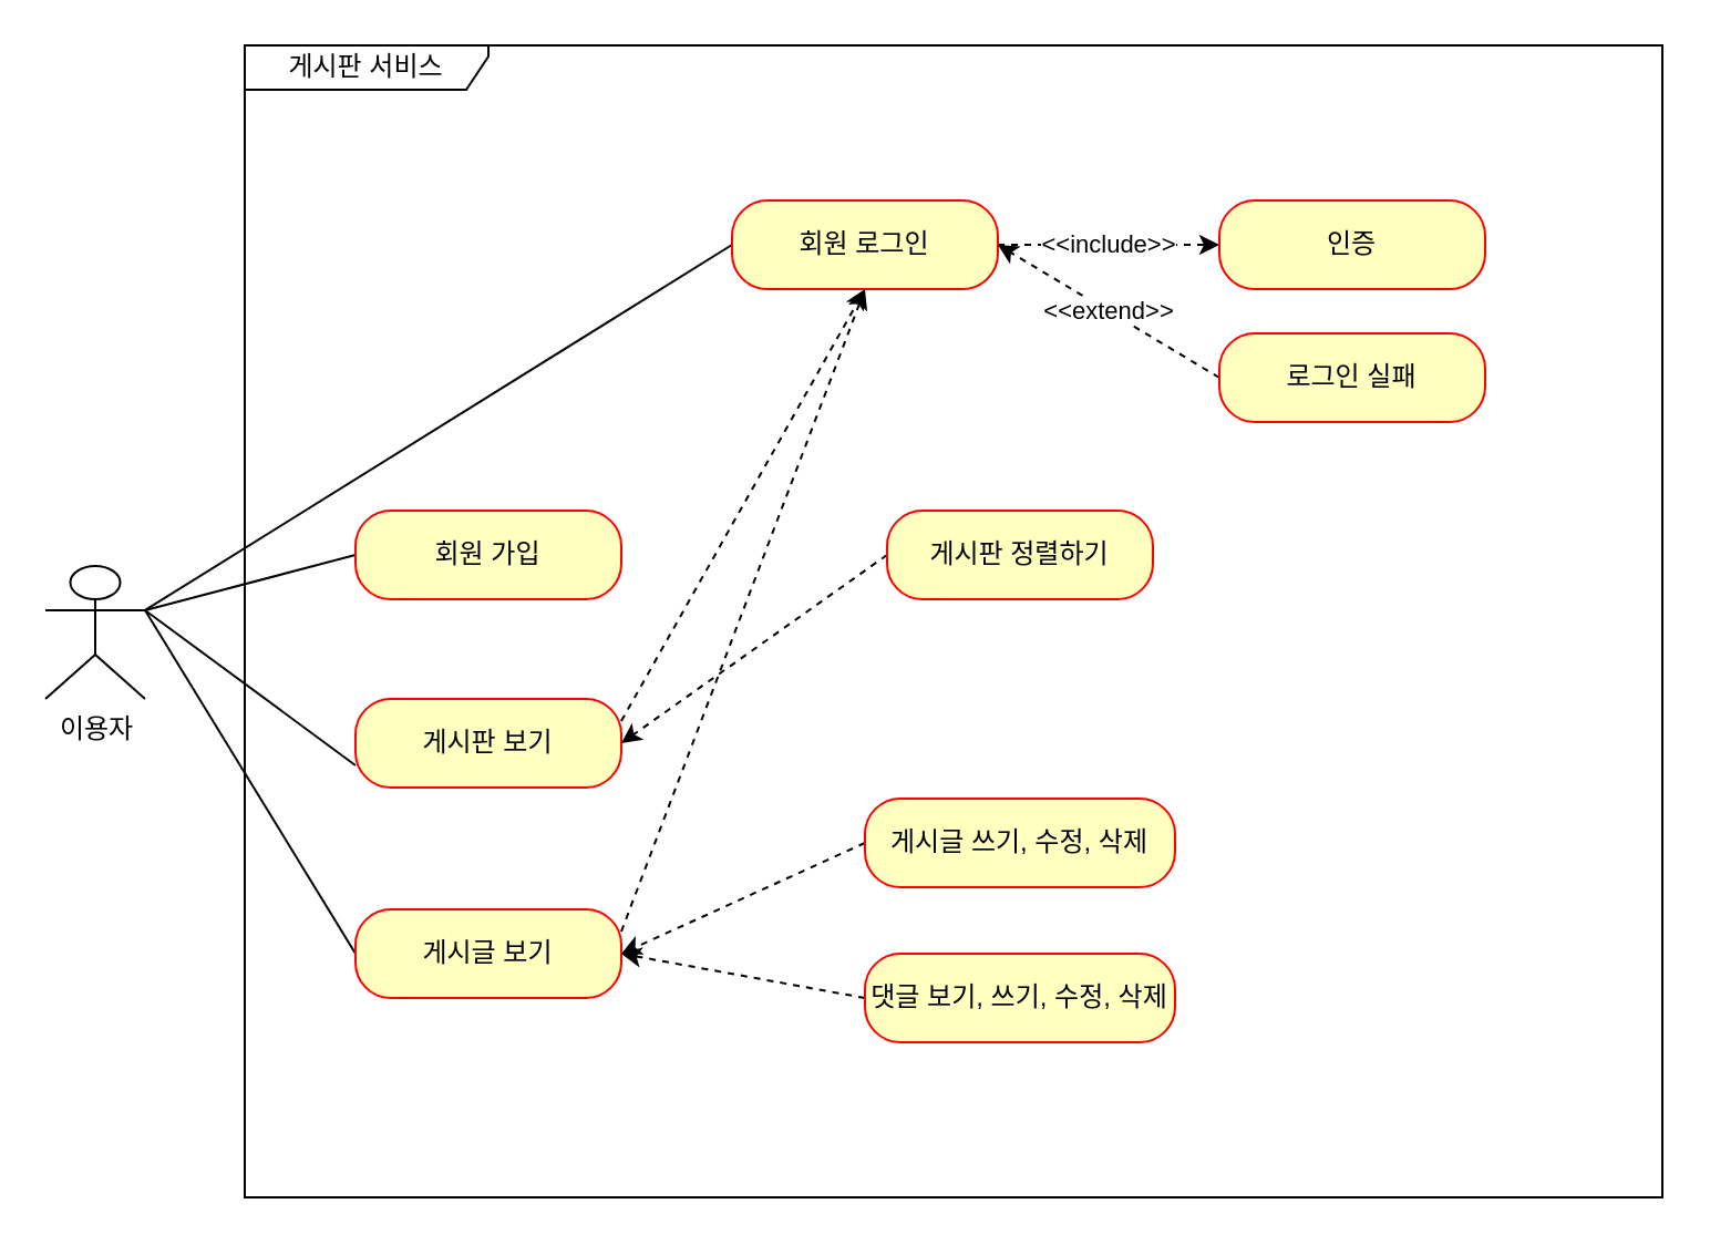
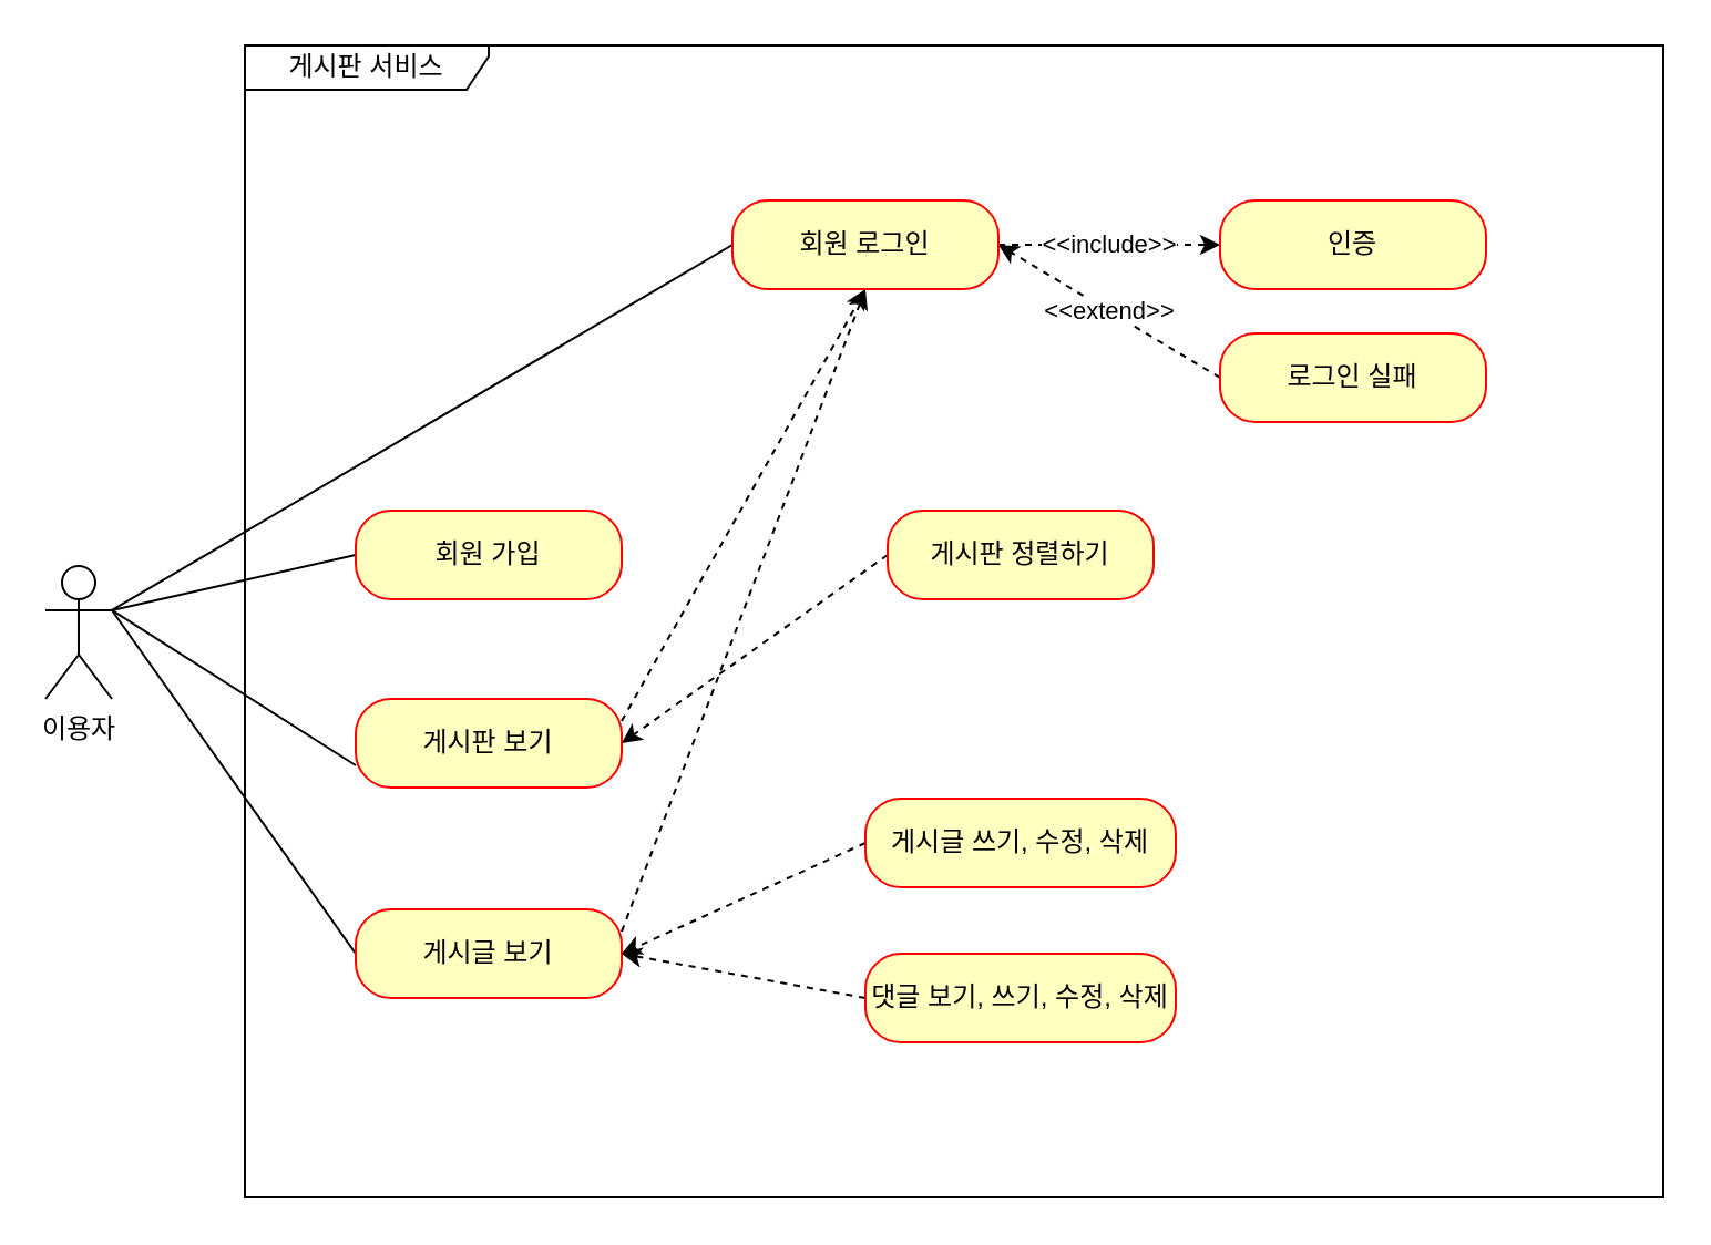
- <mxCell id="6" value="이용자" style="shape=umlActor;verticalLabelPosition=bottom;verticalAlign=top;html=1;" vertex="1" parent="1"><mxGeometry x="20" y="255" width="45" height="60" as="geometry" /></mxCell>
+ <mxCell id="6" value="이용자" style="shape=umlActor;verticalLabelPosition=bottom;verticalAlign=top;html=1;" vertex="1" parent="1"><mxGeometry x="20" y="255" width="30" height="60" as="geometry" /></mxCell>
